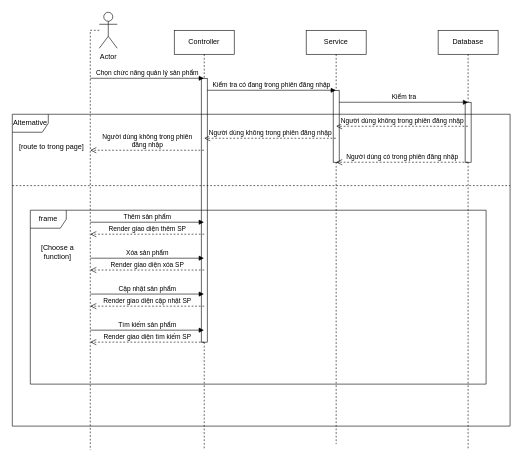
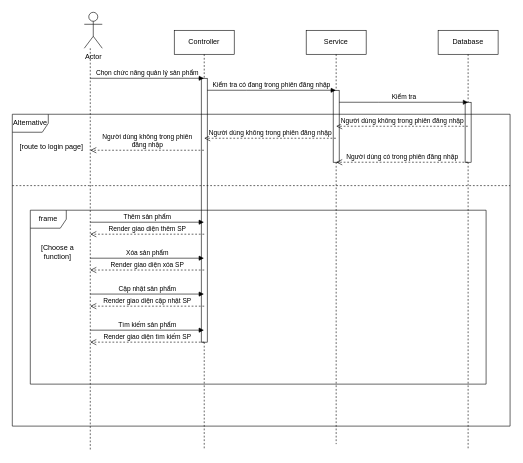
- <mxCell id="5" value="Actor" style="shape=umlActor;verticalLabelPosition=bottom;verticalAlign=top;html=1;" parent="1" vertex="1"><mxGeometry x="165" y="20" width="30" height="60" as="geometry" /></mxCell>
+ <mxCell id="5" value="Actor" style="shape=umlActor;verticalLabelPosition=bottom;verticalAlign=top;html=1;" parent="1" vertex="1"><mxGeometry x="140" y="20" width="30" height="60" as="geometry" /></mxCell>
- <mxCell id="17" value="[route to trong page]" style="text;html=1;align=center;verticalAlign=middle;resizable=0;points=[];autosize=1;strokeColor=none;fillColor=none;" parent="1" vertex="1"><mxGeometry x="20" y="230" width="130" height="30" as="geometry" /></mxCell>
+ <mxCell id="17" value="[route to login page]" style="text;html=1;align=center;verticalAlign=middle;resizable=0;points=[];autosize=1;strokeColor=none;fillColor=none;" parent="1" vertex="1"><mxGeometry x="20" y="230" width="130" height="30" as="geometry" /></mxCell>
